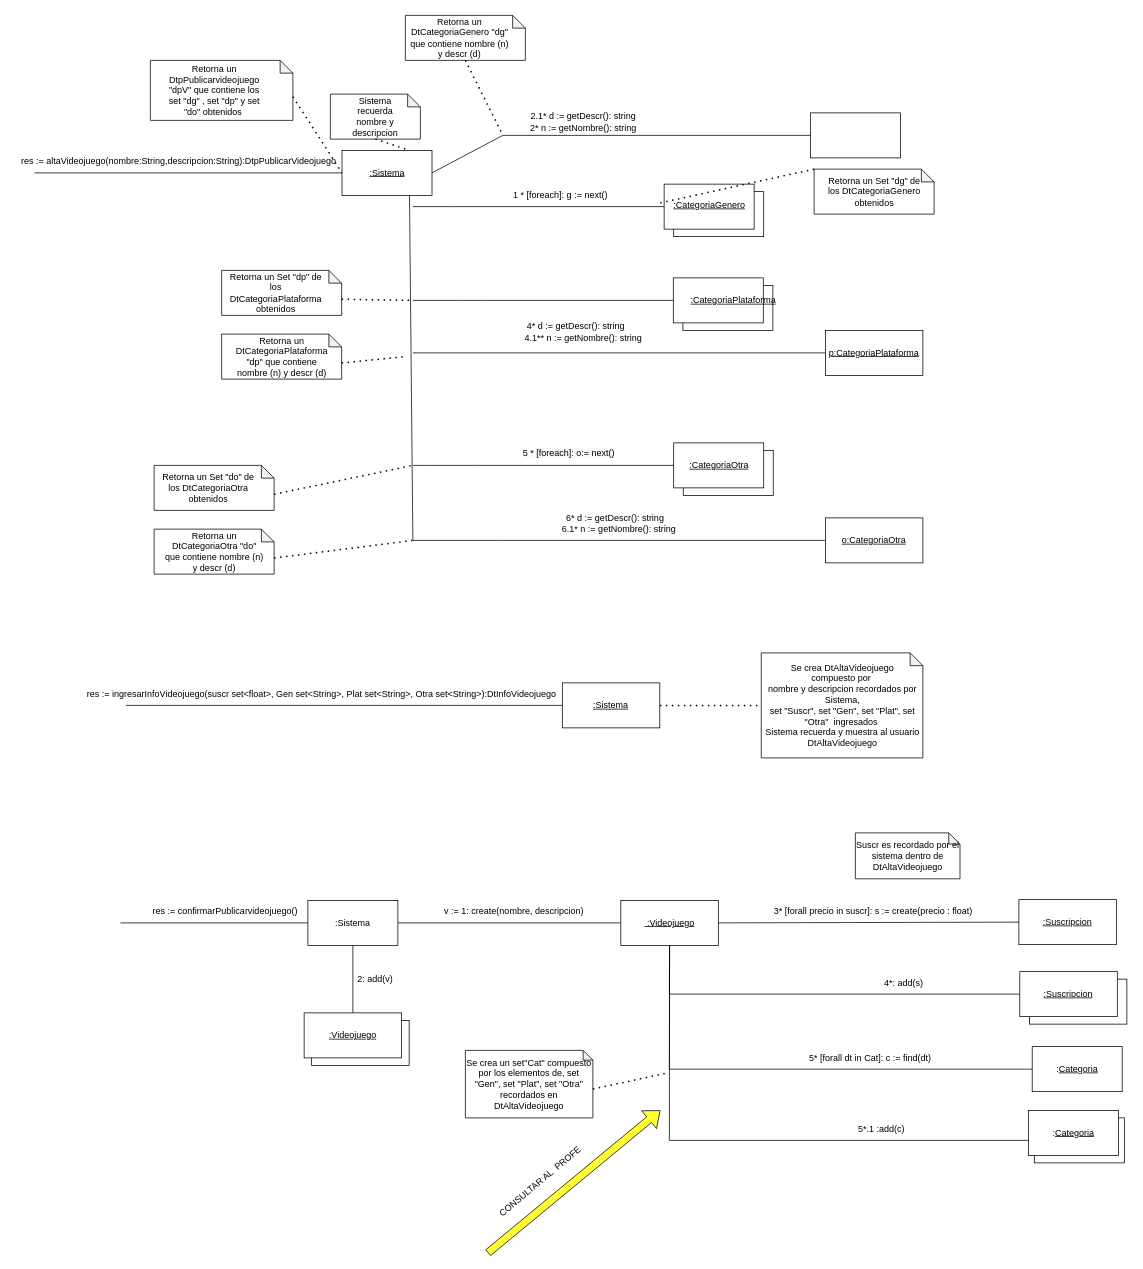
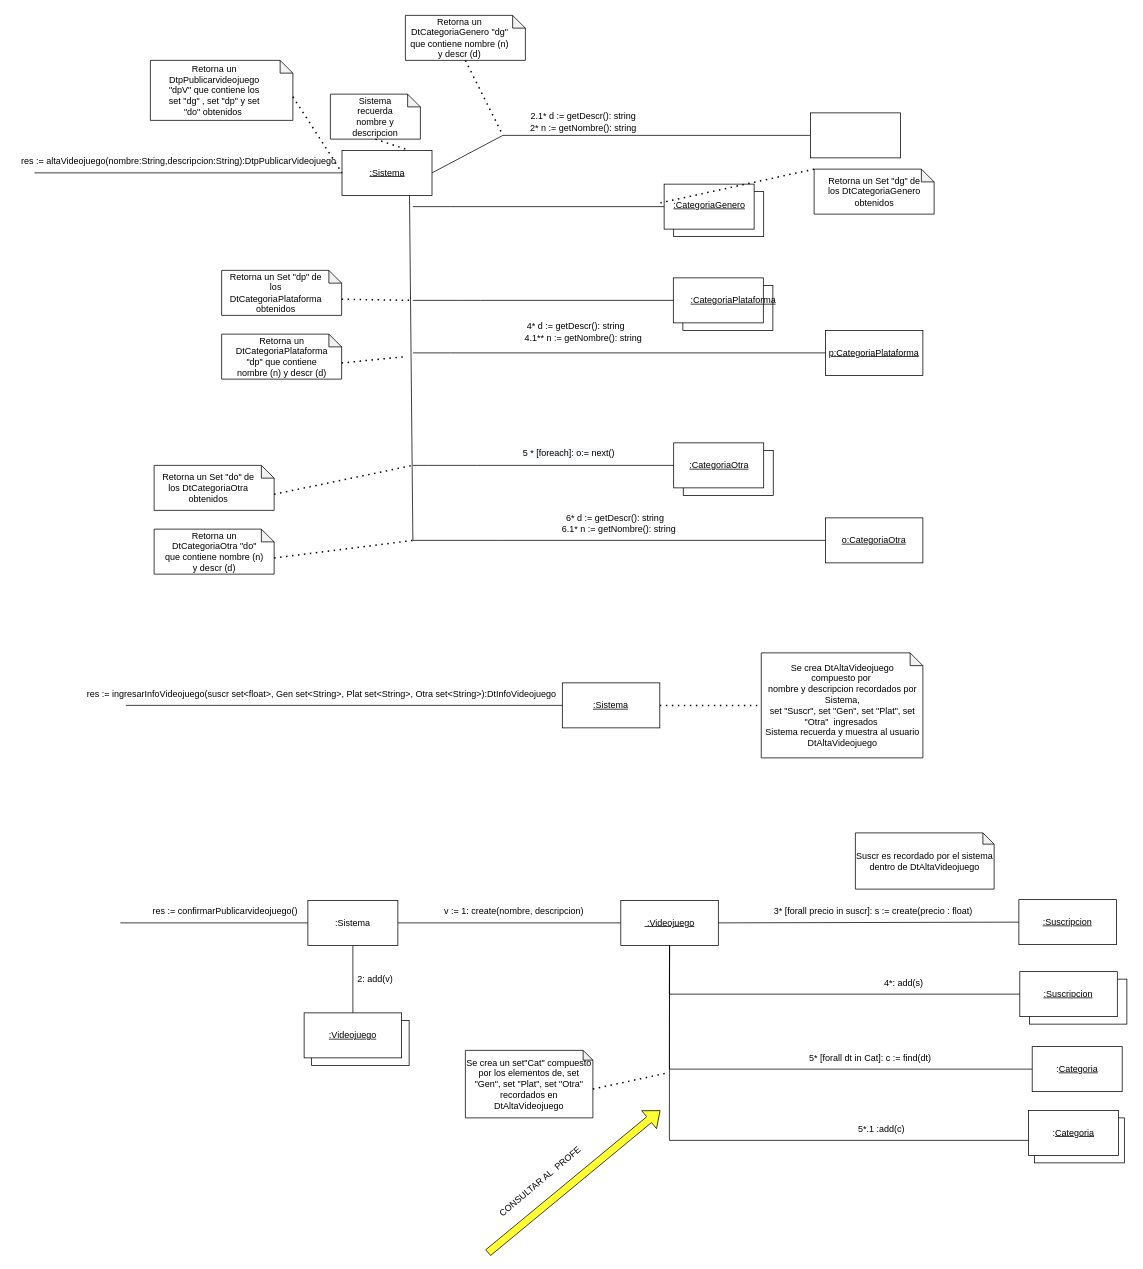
- <mxCell id="18" value="1 * [foreach]: g := next()" style="text;html=1;strokeColor=none;fillColor=none;align=center;verticalAlign=middle;whiteSpace=wrap;rounded=0;" parent="1" vertex="1"><mxGeometry x="667.25" y="245" width="160" height="30" as="geometry" /></mxCell>
- <mxCell id="80" value="Suscr es recordado por el sistema dentro de DtAltaVideojuego" style="shape=note;whiteSpace=wrap;html=1;backgroundOutline=1;darkOpacity=0.05;size=15;" parent="1" vertex="1"><mxGeometry x="1140" y="1110" width="139.5" height="61.25" as="geometry" /></mxCell>
+ <mxCell id="80" value="Suscr es recordado por el sistema dentro de DtAltaVideojuego" style="shape=note;whiteSpace=wrap;html=1;backgroundOutline=1;darkOpacity=0.05;size=15;" parent="1" vertex="1"><mxGeometry x="1140" y="1110" width="185" height="75" as="geometry" /></mxCell>
